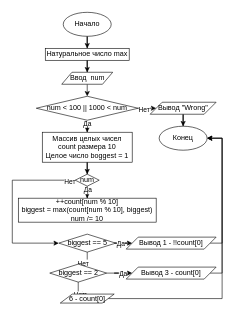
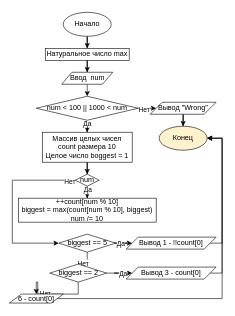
- <mxCell id="15" value="Конец" style="ellipse;whiteSpace=wrap;html=1;" vertex="1" parent="1"><mxGeometry x="265" y="210" width="80" height="40" as="geometry" /></mxCell>
+ <mxCell id="15" value="Конец" style="ellipse;whiteSpace=wrap;html=1;fillColor=#fff2cc;" vertex="1" parent="1"><mxGeometry x="265" y="210" width="80" height="40" as="geometry" /></mxCell>
- <mxCell id="39" value="6 - count[0]" style="shape=parallelogram;perimeter=parallelogramPerimeter;whiteSpace=wrap;html=1;fixedSize=1;" vertex="1" parent="1"><mxGeometry x="100" y="490" width="90" height="15" as="geometry" /></mxCell>
+ <mxCell id="39" value="6 - count[0]" style="shape=parallelogram;perimeter=parallelogramPerimeter;whiteSpace=wrap;html=1;fixedSize=1;" vertex="1" parent="1"><mxGeometry x="15" y="490" width="90" height="15" as="geometry" /></mxCell>
